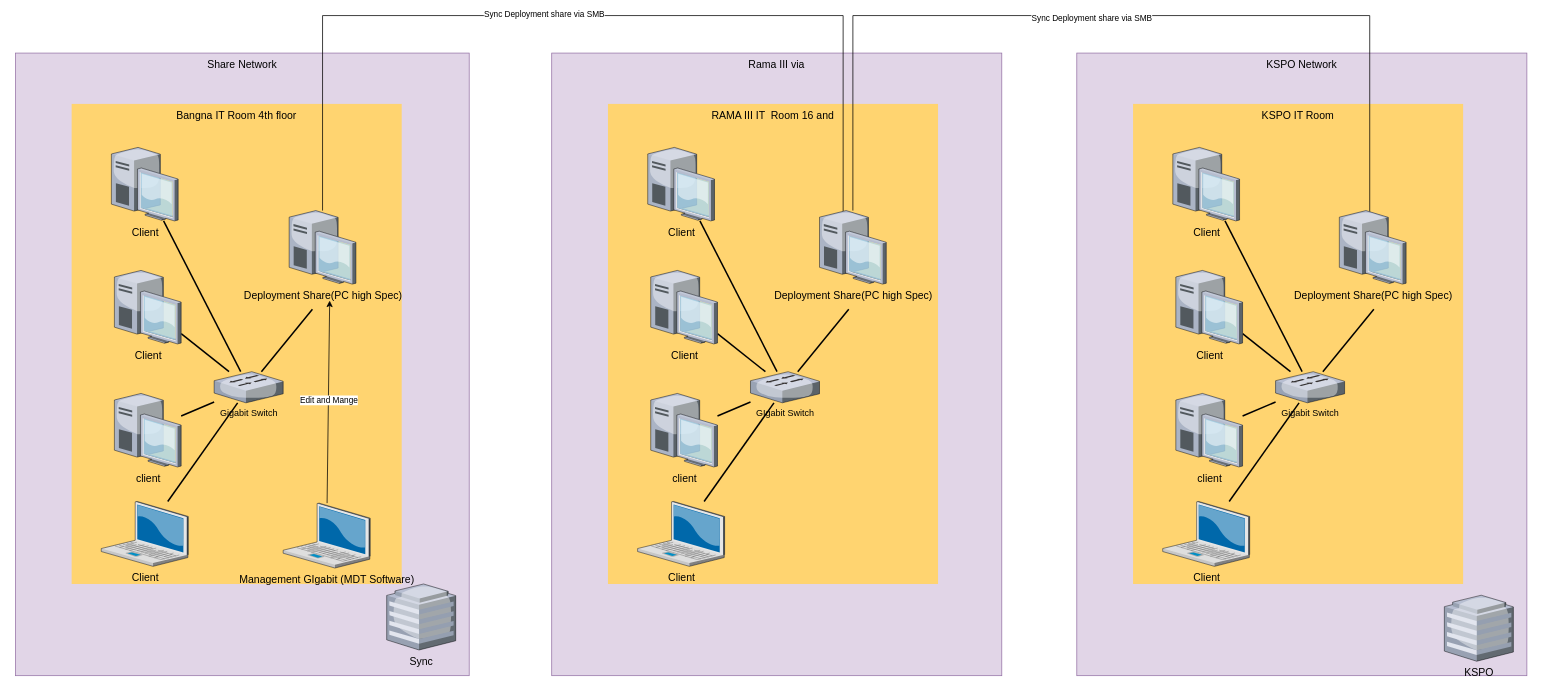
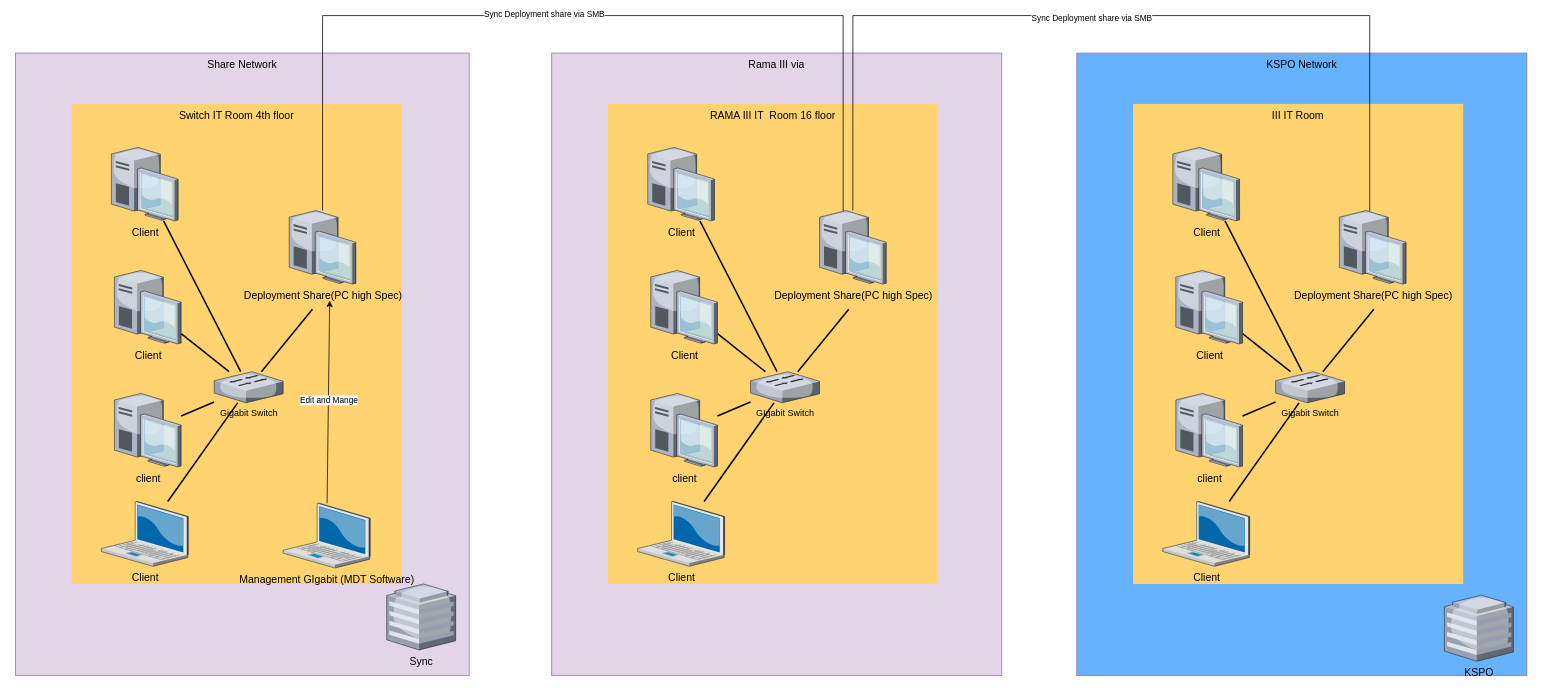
- <mxCell id="27" value="KSPO Network" style="whiteSpace=wrap;html=1;fillColor=#e1d5e7;fontSize=14;strokeColor=#9673a6;verticalAlign=top;" vertex="1" parent="1"><mxGeometry x="1435" y="70" width="600" height="830" as="geometry" /></mxCell>
+ <mxCell id="27" value="KSPO Network" style="whiteSpace=wrap;html=1;fillColor=#66b2ff;fontSize=14;strokeColor=#9673a6;verticalAlign=top;" vertex="1" parent="1"><mxGeometry x="1435" y="70" width="600" height="830" as="geometry" /></mxCell>
- <mxCell id="3" value="Bangna IT Room 4th floor" style="whiteSpace=wrap;html=1;fillColor=#FFD470;gradientColor=none;fontSize=14;strokeColor=none;verticalAlign=top;" parent="1" vertex="1"><mxGeometry x="95" y="137.75" width="440" height="640" as="geometry" /></mxCell>
+ <mxCell id="3" value="Switch IT Room 4th floor" style="whiteSpace=wrap;html=1;fillColor=#FFD470;gradientColor=none;fontSize=14;strokeColor=none;verticalAlign=top;" parent="1" vertex="1"><mxGeometry x="95" y="137.75" width="440" height="640" as="geometry" /></mxCell>
- <mxCell id="16" value="RAMA III IT &amp;nbsp;Room 16 and" style="whiteSpace=wrap;html=1;fillColor=#FFD470;gradientColor=none;fontSize=14;strokeColor=none;verticalAlign=top;" vertex="1" parent="1"><mxGeometry x="810" y="137.75" width="440" height="640" as="geometry" /></mxCell>
+ <mxCell id="16" value="RAMA III IT &amp;nbsp;Room 16 floor" style="whiteSpace=wrap;html=1;fillColor=#FFD470;gradientColor=none;fontSize=14;strokeColor=none;verticalAlign=top;" vertex="1" parent="1"><mxGeometry x="810" y="137.75" width="440" height="640" as="geometry" /></mxCell>
- <mxCell id="28" value="KSPO IT Room" style="whiteSpace=wrap;html=1;fillColor=#FFD470;gradientColor=none;fontSize=14;strokeColor=none;verticalAlign=top;" vertex="1" parent="1"><mxGeometry x="1510" y="137.75" width="440" height="640" as="geometry" /></mxCell>
+ <mxCell id="28" value="III IT Room" style="whiteSpace=wrap;html=1;fillColor=#FFD470;gradientColor=none;fontSize=14;strokeColor=none;verticalAlign=top;" vertex="1" parent="1"><mxGeometry x="1510" y="137.75" width="440" height="640" as="geometry" /></mxCell>
